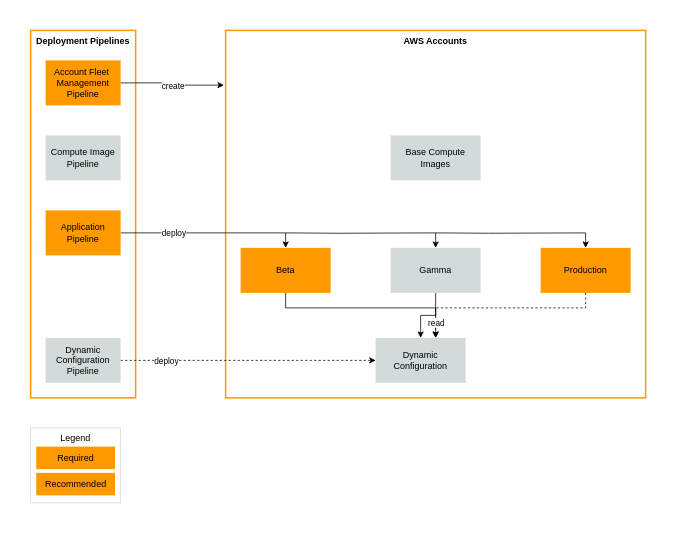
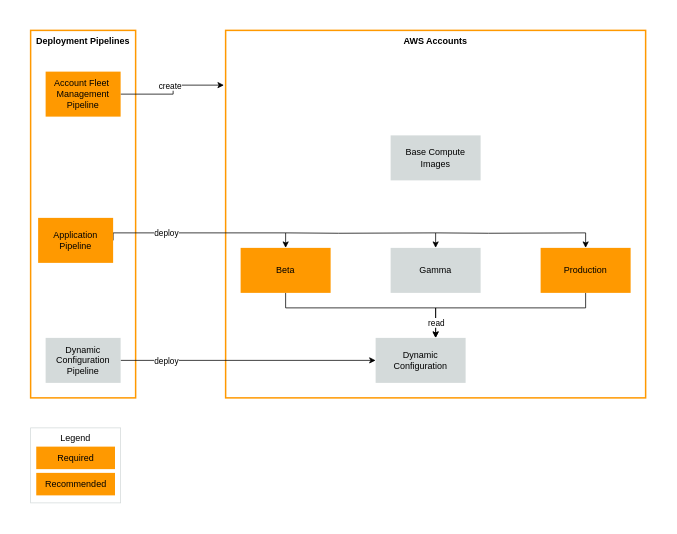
- <mxCell id="10" value="Account Fleet&amp;nbsp; Management Pipeline" style="rounded=0;whiteSpace=wrap;html=1;fillColor=#ff9900;strokeColor=none;fontColor=#000000;shadow=0;" parent="1" vertex="1"><mxGeometry x="60" y="80" width="100" height="60" as="geometry" /></mxCell>
+ <mxCell id="10" value="Account Fleet&amp;nbsp; Management Pipeline" style="rounded=0;whiteSpace=wrap;html=1;fillColor=#ff9900;strokeColor=none;fontColor=#000000;shadow=0;" parent="1" vertex="1"><mxGeometry x="60" y="95" width="100" height="60" as="geometry" /></mxCell>
- <mxCell id="28" value="Compute Image Pipeline" style="rounded=0;whiteSpace=wrap;html=1;fillColor=#d4dada;strokeColor=none;fontColor=#000000;shadow=0;" parent="1" vertex="1"><mxGeometry x="60" y="180" width="100" height="60" as="geometry" /></mxCell>
- <mxCell id="15" value="Application Pipeline" style="rounded=0;whiteSpace=wrap;html=1;fillColor=#ff9900;strokeColor=none;fontColor=#000000;shadow=0;" parent="1" vertex="1"><mxGeometry x="60" y="280" width="100" height="60" as="geometry" /></mxCell>
+ <mxCell id="15" value="Application Pipeline" style="rounded=0;whiteSpace=wrap;html=1;fillColor=#ff9900;strokeColor=none;fontColor=#000000;shadow=0;" parent="1" vertex="1"><mxGeometry x="50" y="290" width="100" height="60" as="geometry" /></mxCell>
- <mxCell id="16" style="edgeStyle=orthogonalEdgeStyle;rounded=0;orthogonalLoop=1;jettySize=auto;html=1;dashed=1;" parent="1" source="17" target="23" edge="1"><mxGeometry relative="1" as="geometry"><Array as="points"><mxPoint x="780" y="410" /><mxPoint x="580" y="410" /></Array></mxGeometry></mxCell>
+ <mxCell id="16" style="edgeStyle=orthogonalEdgeStyle;rounded=0;orthogonalLoop=1;jettySize=auto;html=1;" parent="1" source="17" target="23" edge="1"><mxGeometry relative="1" as="geometry"><Array as="points"><mxPoint x="780" y="410" /><mxPoint x="580" y="410" /></Array></mxGeometry></mxCell>
- <mxCell id="18" value="" style="edgeStyle=orthogonalEdgeStyle;rounded=0;orthogonalLoop=1;jettySize=auto;html=1;" parent="1" source="19" target="23" edge="1"><mxGeometry relative="1" as="geometry" /></mxCell>
- <mxCell id="20" style="edgeStyle=orthogonalEdgeStyle;rounded=0;orthogonalLoop=1;jettySize=auto;html=1;dashed=1;" parent="1" source="22" target="23" edge="1"><mxGeometry relative="1" as="geometry" /></mxCell>
+ <mxCell id="20" style="edgeStyle=orthogonalEdgeStyle;rounded=0;orthogonalLoop=1;jettySize=auto;html=1;" parent="1" source="22" target="23" edge="1"><mxGeometry relative="1" as="geometry" /></mxCell>
